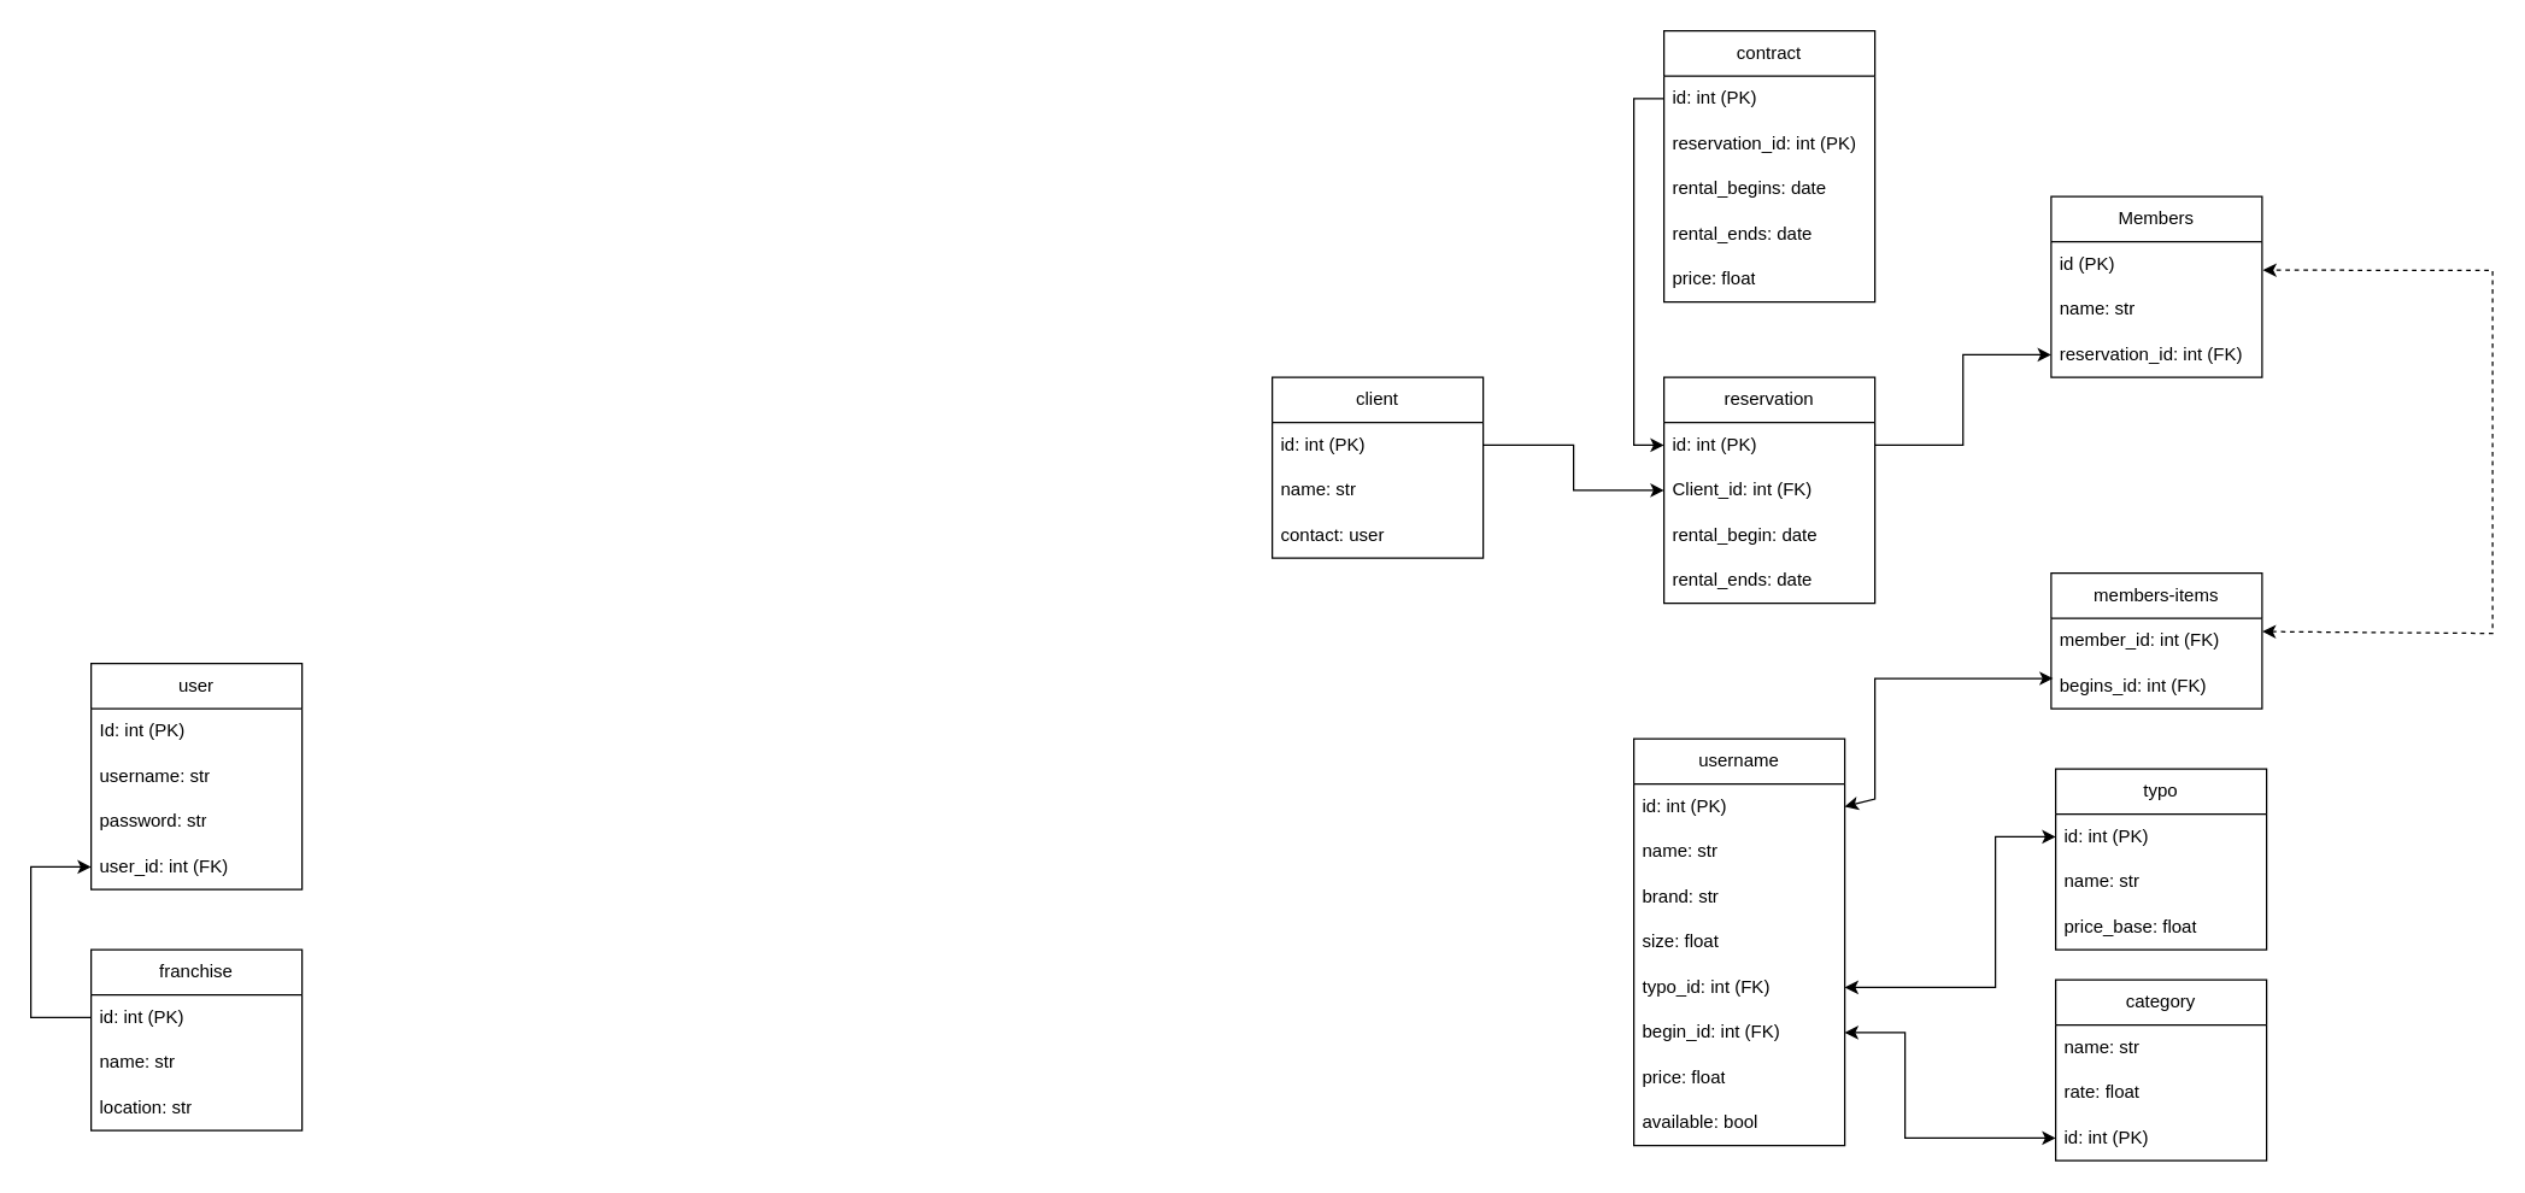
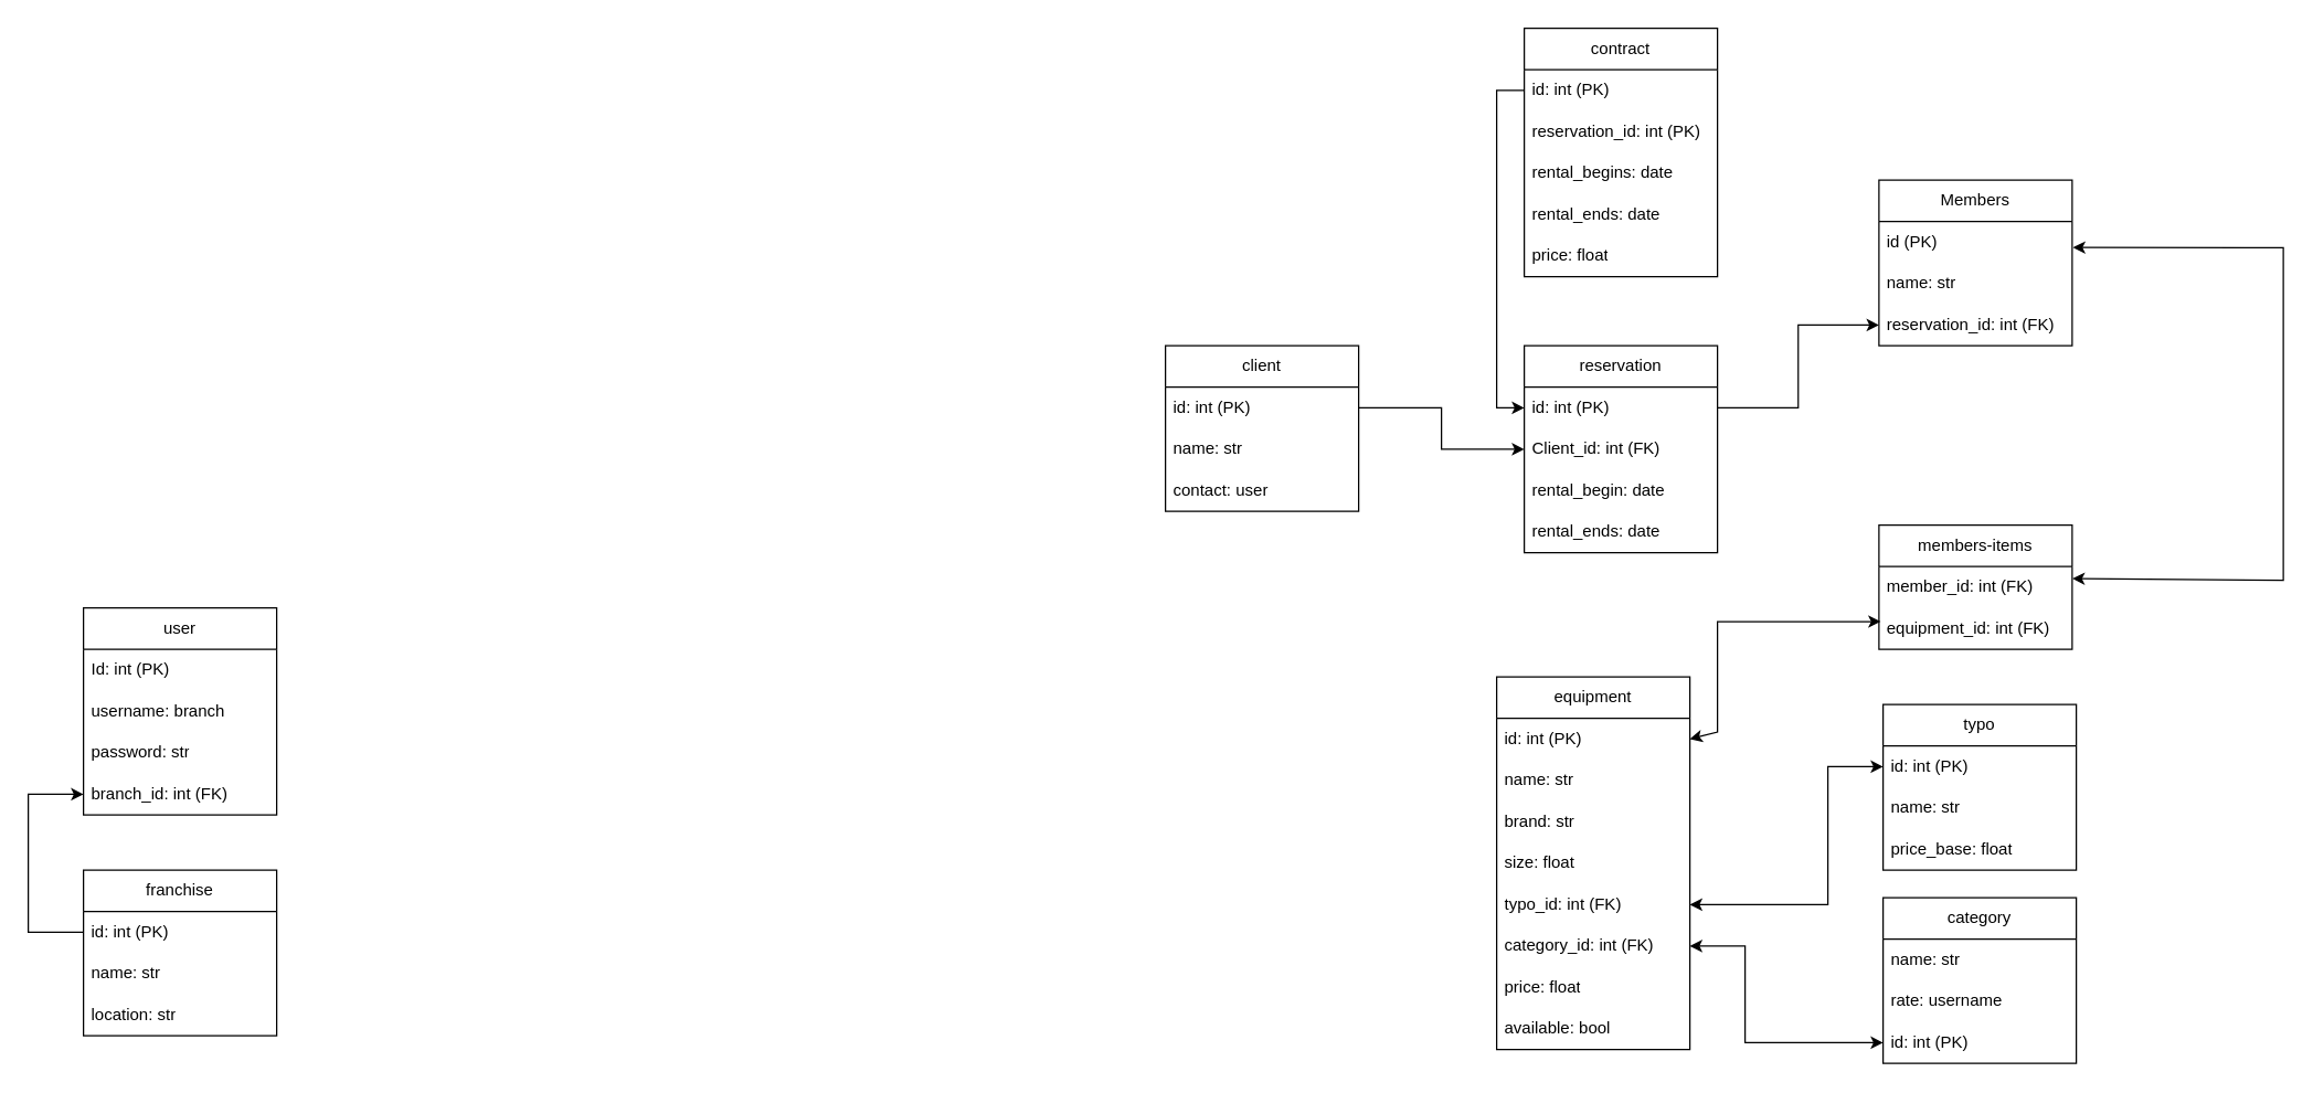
- <mxCell id="44" value="" style="endArrow=classic;startArrow=classic;html=1;rounded=0;exitX=1.001;exitY=0.293;exitDx=0;exitDy=0;entryX=1.004;entryY=0.628;entryDx=0;entryDy=0;entryPerimeter=0;exitPerimeter=0;dashed=1;" parent="1" source="46" target="41" edge="1"><mxGeometry width="50" height="50" relative="1" as="geometry"><mxPoint x="1264" y="540" as="sourcePoint" /><mxPoint x="1624" y="125" as="targetPoint" /><Array as="points"><mxPoint x="1654" y="420" /><mxPoint x="1654" y="179" /></Array></mxGeometry></mxCell>
+ <mxCell id="44" value="" style="endArrow=classic;startArrow=classic;html=1;rounded=0;exitX=1.001;exitY=0.293;exitDx=0;exitDy=0;entryX=1.004;entryY=0.628;entryDx=0;entryDy=0;entryPerimeter=0;exitPerimeter=0;" parent="1" source="46" target="41" edge="1"><mxGeometry width="50" height="50" relative="1" as="geometry"><mxPoint x="1264" y="540" as="sourcePoint" /><mxPoint x="1624" y="125" as="targetPoint" /><Array as="points"><mxPoint x="1654" y="420" /><mxPoint x="1654" y="179" /></Array></mxGeometry></mxCell>
- <mxCell id="47" value="begins_id: int (FK)" style="text;strokeColor=none;fillColor=none;align=left;verticalAlign=middle;spacingLeft=4;spacingRight=4;overflow=hidden;points=[[0,0.5],[1,0.5]];portConstraint=eastwest;rotatable=0;whiteSpace=wrap;html=1;" parent="45" vertex="1"><mxGeometry y="60" width="140" height="30" as="geometry" /></mxCell>
+ <mxCell id="47" value="equipment_id: int (FK)" style="text;strokeColor=none;fillColor=none;align=left;verticalAlign=middle;spacingLeft=4;spacingRight=4;overflow=hidden;points=[[0,0.5],[1,0.5]];portConstraint=eastwest;rotatable=0;whiteSpace=wrap;html=1;" parent="45" vertex="1"><mxGeometry y="60" width="140" height="30" as="geometry" /></mxCell>
- <mxCell id="12" value="username" style="swimlane;fontStyle=0;childLayout=stackLayout;horizontal=1;startSize=30;horizontalStack=0;resizeParent=1;resizeParentMax=0;resizeLast=0;collapsible=1;marginBottom=0;whiteSpace=wrap;html=1;" parent="1" vertex="1"><mxGeometry x="1084" y="490" width="140" height="270" as="geometry" /></mxCell>
+ <mxCell id="12" value="equipment" style="swimlane;fontStyle=0;childLayout=stackLayout;horizontal=1;startSize=30;horizontalStack=0;resizeParent=1;resizeParentMax=0;resizeLast=0;collapsible=1;marginBottom=0;whiteSpace=wrap;html=1;" parent="1" vertex="1"><mxGeometry x="1084" y="490" width="140" height="270" as="geometry" /></mxCell>
- <mxCell id="4" value="username: str" style="text;strokeColor=none;fillColor=none;align=left;verticalAlign=middle;spacingLeft=4;spacingRight=4;overflow=hidden;points=[[0,0.5],[1,0.5]];portConstraint=eastwest;rotatable=0;whiteSpace=wrap;html=1;" parent="2" vertex="1"><mxGeometry y="60" width="140" height="30" as="geometry" /></mxCell>
+ <mxCell id="4" value="username: branch" style="text;strokeColor=none;fillColor=none;align=left;verticalAlign=middle;spacingLeft=4;spacingRight=4;overflow=hidden;points=[[0,0.5],[1,0.5]];portConstraint=eastwest;rotatable=0;whiteSpace=wrap;html=1;" parent="2" vertex="1"><mxGeometry y="60" width="140" height="30" as="geometry" /></mxCell>
- <mxCell id="6" value="user_id: int (FK)" style="text;strokeColor=none;fillColor=none;align=left;verticalAlign=middle;spacingLeft=4;spacingRight=4;overflow=hidden;points=[[0,0.5],[1,0.5]];portConstraint=eastwest;rotatable=0;whiteSpace=wrap;html=1;" parent="2" vertex="1"><mxGeometry y="120" width="140" height="30" as="geometry" /></mxCell>
+ <mxCell id="6" value="branch_id: int (FK)" style="text;strokeColor=none;fillColor=none;align=left;verticalAlign=middle;spacingLeft=4;spacingRight=4;overflow=hidden;points=[[0,0.5],[1,0.5]];portConstraint=eastwest;rotatable=0;whiteSpace=wrap;html=1;" parent="2" vertex="1"><mxGeometry y="120" width="140" height="30" as="geometry" /></mxCell>
- <mxCell id="18" value="begin_id: int (FK)" style="text;strokeColor=none;fillColor=none;align=left;verticalAlign=middle;spacingLeft=4;spacingRight=4;overflow=hidden;points=[[0,0.5],[1,0.5]];portConstraint=eastwest;rotatable=0;whiteSpace=wrap;html=1;" parent="12" vertex="1"><mxGeometry y="180" width="140" height="30" as="geometry" /></mxCell>
+ <mxCell id="18" value="category_id: int (FK)" style="text;strokeColor=none;fillColor=none;align=left;verticalAlign=middle;spacingLeft=4;spacingRight=4;overflow=hidden;points=[[0,0.5],[1,0.5]];portConstraint=eastwest;rotatable=0;whiteSpace=wrap;html=1;" parent="12" vertex="1"><mxGeometry y="180" width="140" height="30" as="geometry" /></mxCell>
- <mxCell id="23" value="rate: float" style="text;strokeColor=none;fillColor=none;align=left;verticalAlign=middle;spacingLeft=4;spacingRight=4;overflow=hidden;points=[[0,0.5],[1,0.5]];portConstraint=eastwest;rotatable=0;whiteSpace=wrap;html=1;" parent="21" vertex="1"><mxGeometry y="60" width="140" height="30" as="geometry" /></mxCell>
+ <mxCell id="23" value="rate: username" style="text;strokeColor=none;fillColor=none;align=left;verticalAlign=middle;spacingLeft=4;spacingRight=4;overflow=hidden;points=[[0,0.5],[1,0.5]];portConstraint=eastwest;rotatable=0;whiteSpace=wrap;html=1;" parent="21" vertex="1"><mxGeometry y="60" width="140" height="30" as="geometry" /></mxCell>
